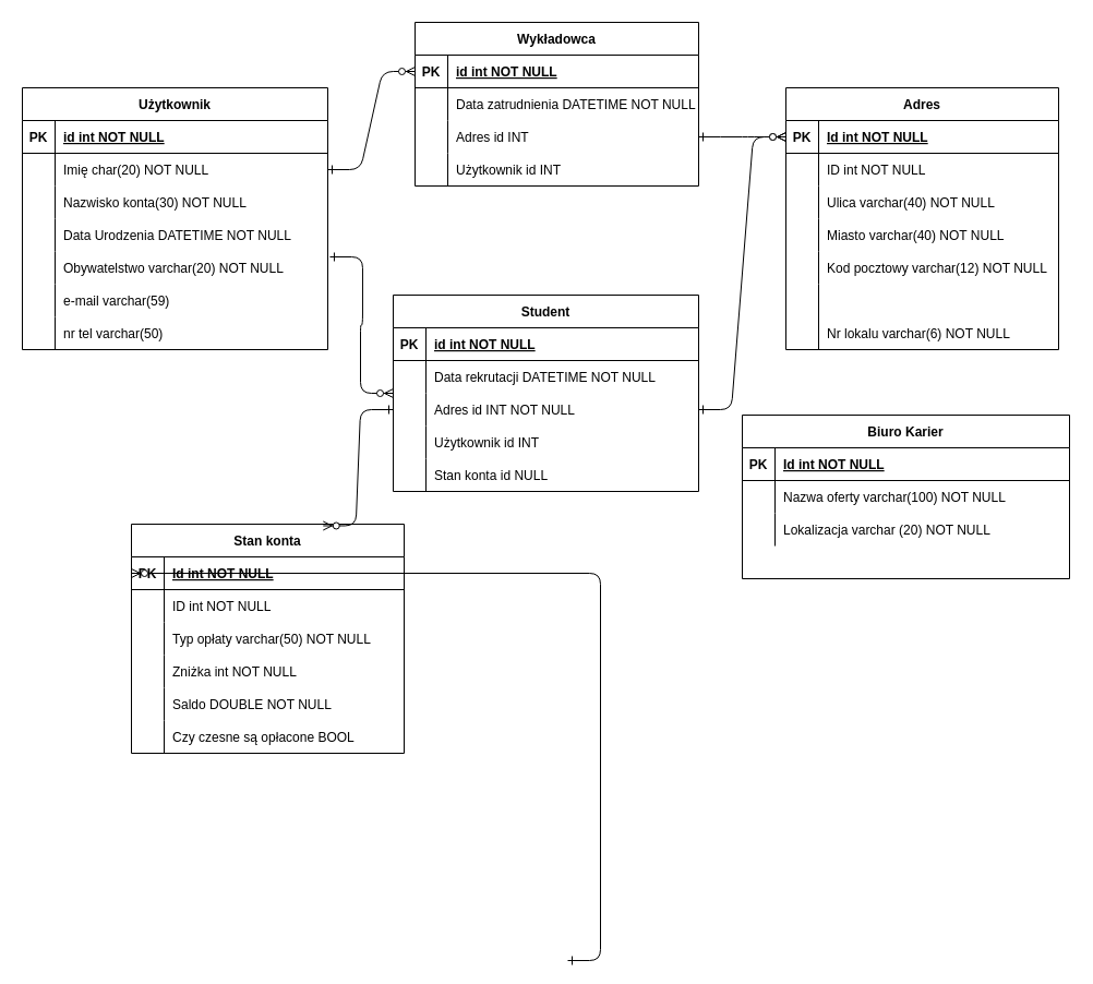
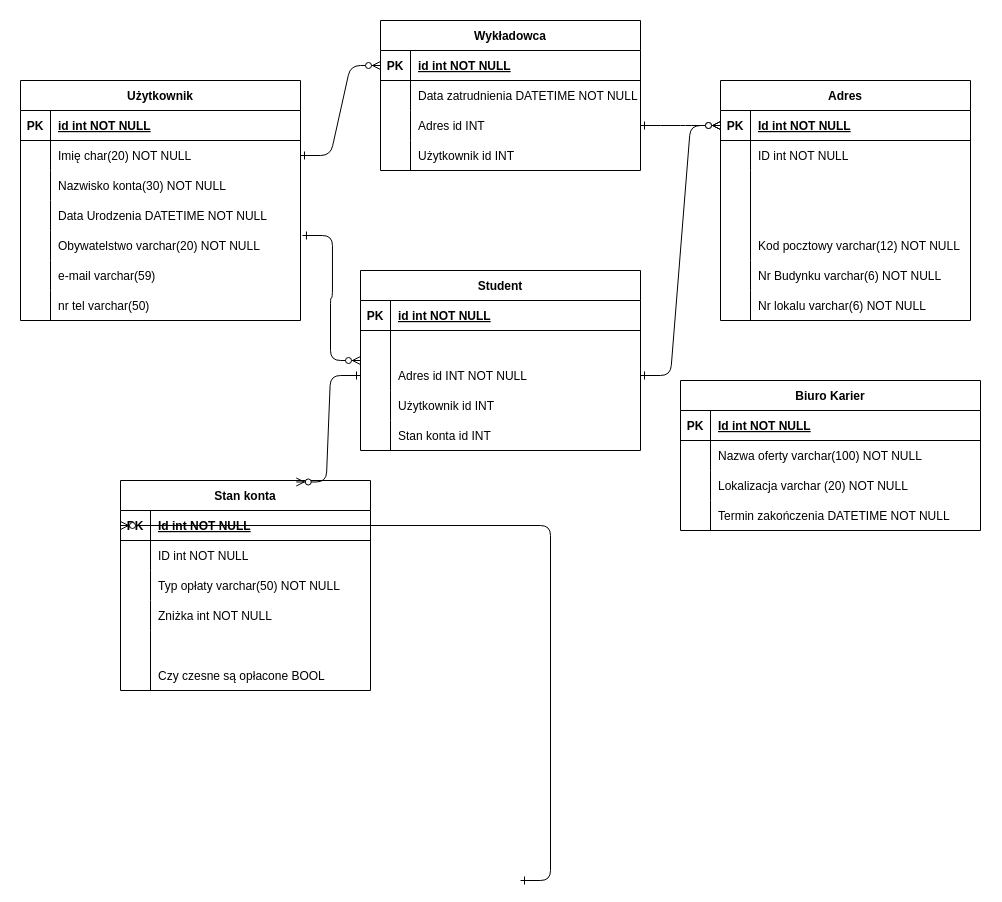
- <mxCell id="25" value="Ulica varchar(40) NOT NULL" style="shape=partialRectangle;overflow=hidden;connectable=0;fillColor=none;top=0;left=0;bottom=0;right=0;align=left;spacingLeft=6;" vertex="1" parent="23"><mxGeometry x="30" width="220" height="30" as="geometry"><mxRectangle width="220" height="30" as="alternateBounds" /></mxGeometry></mxCell>
- <mxCell id="28" value="Miasto varchar(40) NOT NULL" style="shape=partialRectangle;overflow=hidden;connectable=0;fillColor=none;top=0;left=0;bottom=0;right=0;align=left;spacingLeft=6;" vertex="1" parent="26"><mxGeometry x="30" width="220" height="30" as="geometry"><mxRectangle width="220" height="30" as="alternateBounds" /></mxGeometry></mxCell>
+ <mxCell id="34" value="Nr Budynku varchar(6) NOT NULL" style="shape=partialRectangle;overflow=hidden;connectable=0;fillColor=none;top=0;left=0;bottom=0;right=0;align=left;spacingLeft=6;" vertex="1" parent="32"><mxGeometry x="30" width="220" height="30" as="geometry"><mxRectangle width="220" height="30" as="alternateBounds" /></mxGeometry></mxCell>
- <mxCell id="44" value="Data rekrutacji DATETIME NOT NULL" style="shape=partialRectangle;overflow=hidden;connectable=0;fillColor=none;top=0;left=0;bottom=0;right=0;align=left;spacingLeft=6;" vertex="1" parent="42"><mxGeometry x="30" width="250" height="30" as="geometry"><mxRectangle width="250" height="30" as="alternateBounds" /></mxGeometry></mxCell>
- <mxCell id="53" value="Stan konta id NULL" style="shape=partialRectangle;overflow=hidden;connectable=0;fillColor=none;top=0;left=0;bottom=0;right=0;align=left;spacingLeft=6;" vertex="1" parent="51"><mxGeometry x="30" width="250" height="30" as="geometry"><mxRectangle width="250" height="30" as="alternateBounds" /></mxGeometry></mxCell>
+ <mxCell id="53" value="Stan konta id INT" style="shape=partialRectangle;overflow=hidden;connectable=0;fillColor=none;top=0;left=0;bottom=0;right=0;align=left;spacingLeft=6;" vertex="1" parent="51"><mxGeometry x="30" width="250" height="30" as="geometry"><mxRectangle width="250" height="30" as="alternateBounds" /></mxGeometry></mxCell>
+ <mxCell id="87" value="Termin zakończenia DATETIME NOT NULL" style="shape=partialRectangle;overflow=hidden;connectable=0;fillColor=none;top=0;left=0;bottom=0;right=0;align=left;spacingLeft=6;" vertex="1" parent="85"><mxGeometry x="30" width="270" height="30" as="geometry"><mxRectangle width="270" height="30" as="alternateBounds" /></mxGeometry></mxCell>
- <mxCell id="70" value="Saldo DOUBLE NOT NULL" style="shape=partialRectangle;overflow=hidden;connectable=0;fillColor=none;top=0;left=0;bottom=0;right=0;align=left;spacingLeft=6;" vertex="1" parent="68"><mxGeometry x="30" width="220" height="30" as="geometry"><mxRectangle width="220" height="30" as="alternateBounds" /></mxGeometry></mxCell>
